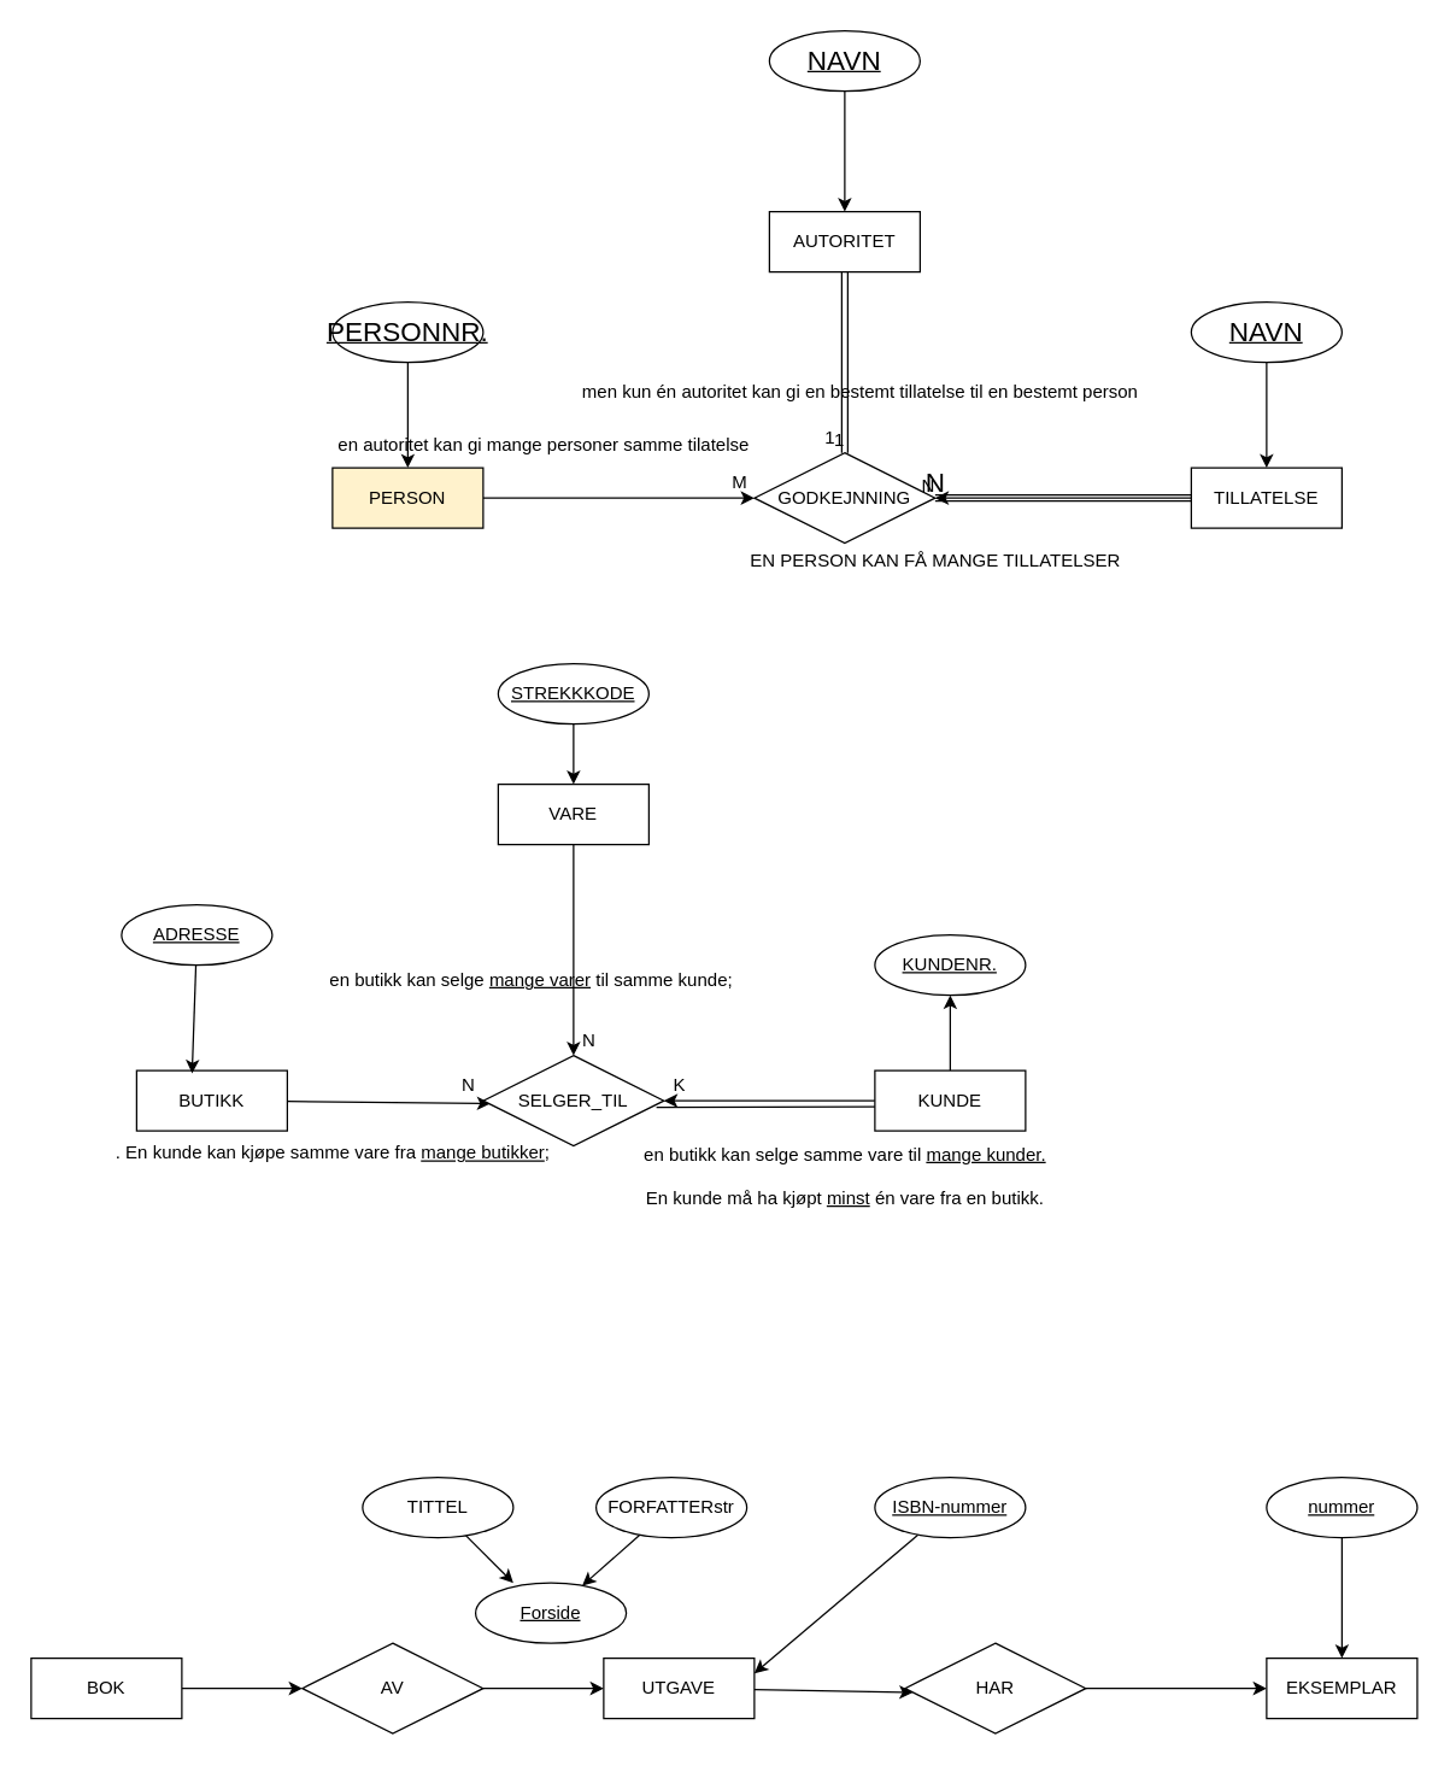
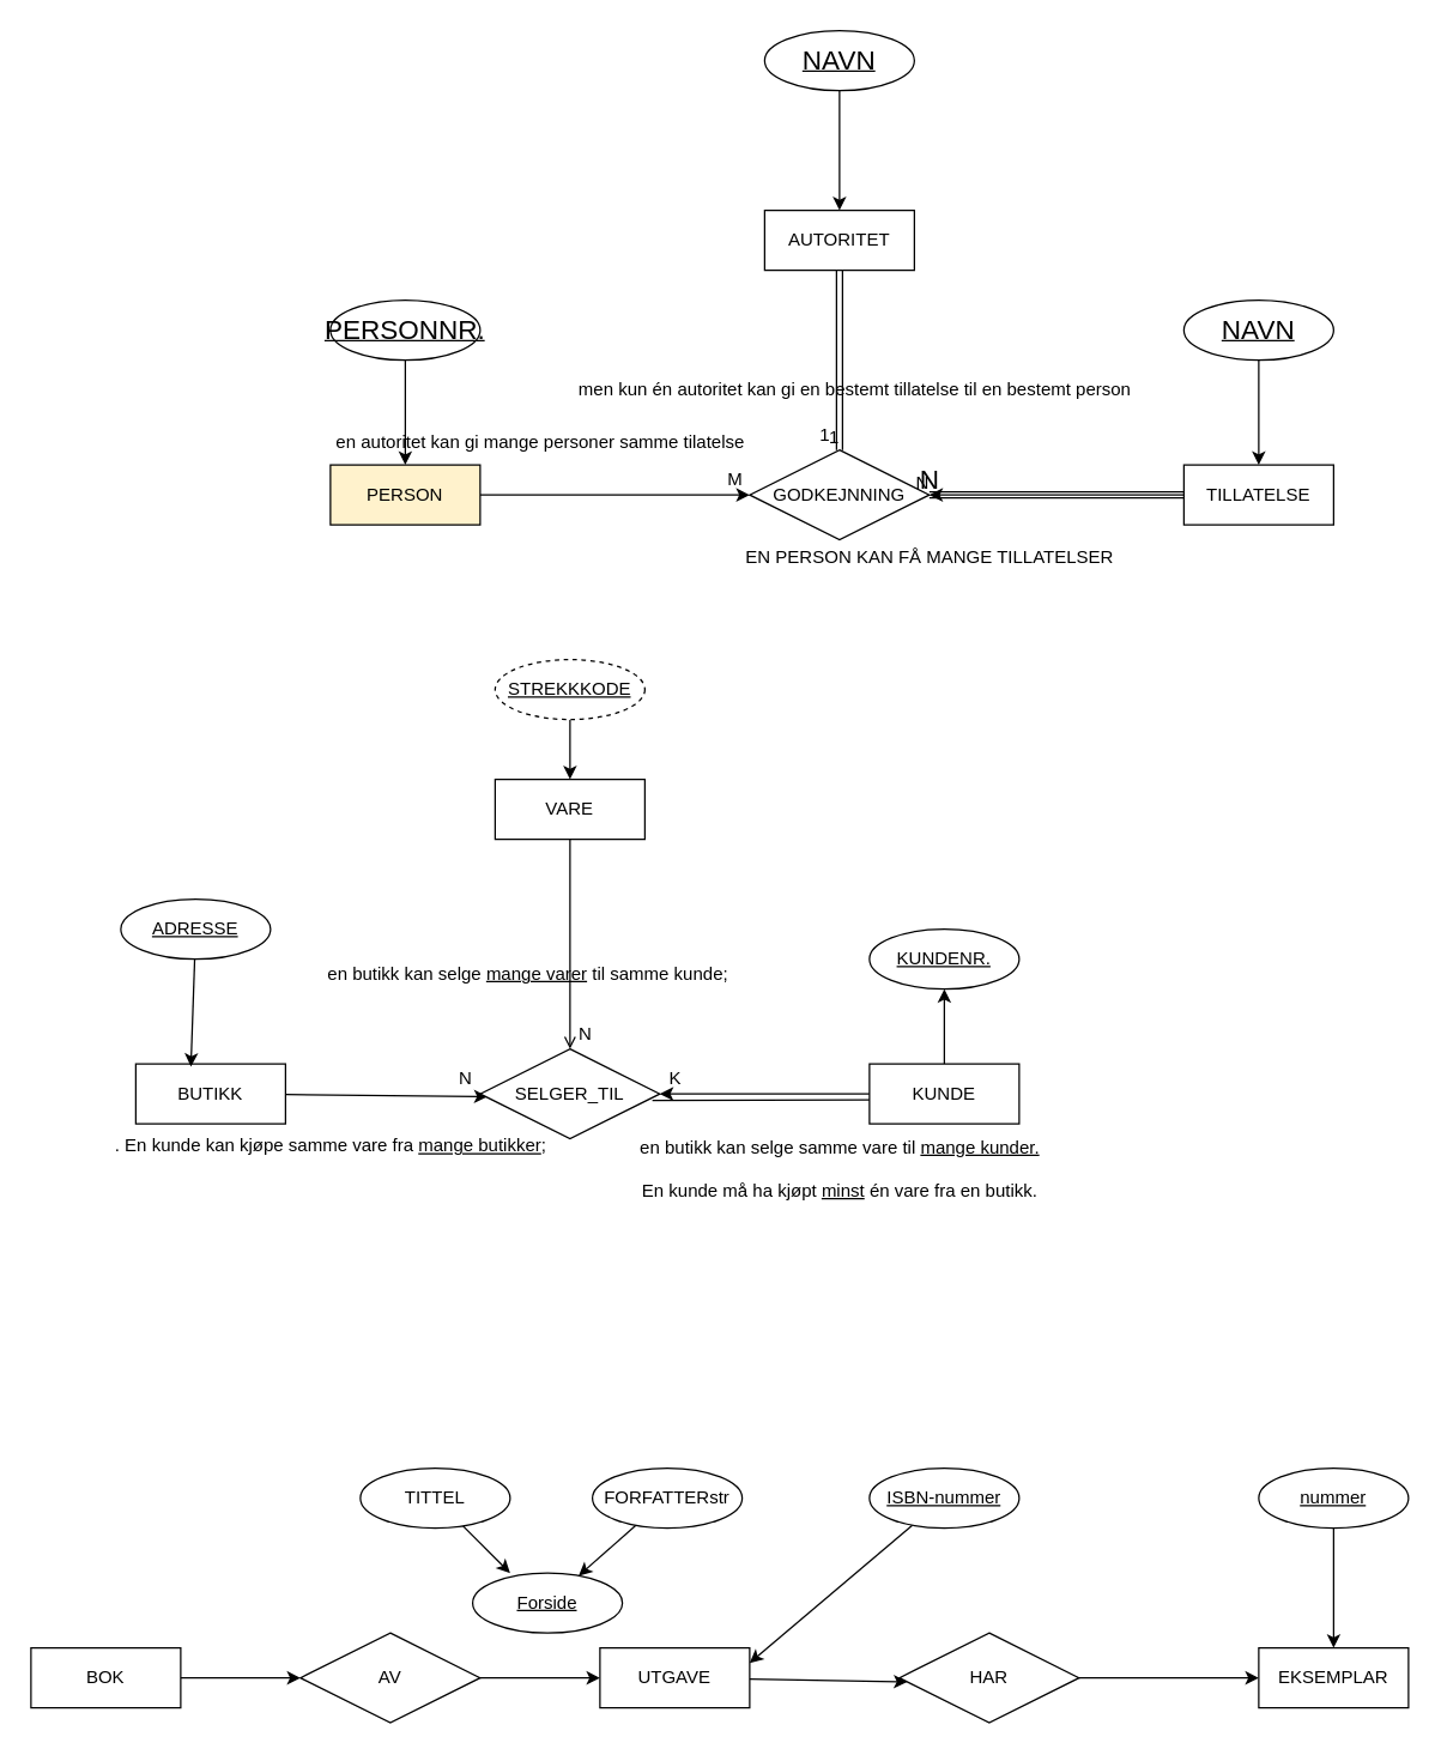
- <mxCell id="36" value="STREKKKODE" style="ellipse;whiteSpace=wrap;html=1;align=center;fontStyle=4;fontSize=12;" vertex="1" parent="1"><mxGeometry x="330" y="440" width="100" height="40" as="geometry" /></mxCell>
+ <mxCell id="36" value="STREKKKODE" style="ellipse;whiteSpace=wrap;html=1;align=center;fontStyle=4;fontSize=12;dashed=1;" vertex="1" parent="1"><mxGeometry x="330" y="440" width="100" height="40" as="geometry" /></mxCell>
- <mxCell id="30" style="edgeStyle=none;html=1;entryX=0.5;entryY=0;entryDx=0;entryDy=0;fontSize=12;" edge="1" parent="1" source="31" target="29"><mxGeometry relative="1" as="geometry" /></mxCell>
+ <mxCell id="30" style="edgeStyle=none;html=1;entryX=0.5;entryY=0;entryDx=0;entryDy=0;fontSize=12;endArrow=open;" edge="1" parent="1" source="31" target="29"><mxGeometry relative="1" as="geometry" /></mxCell>
